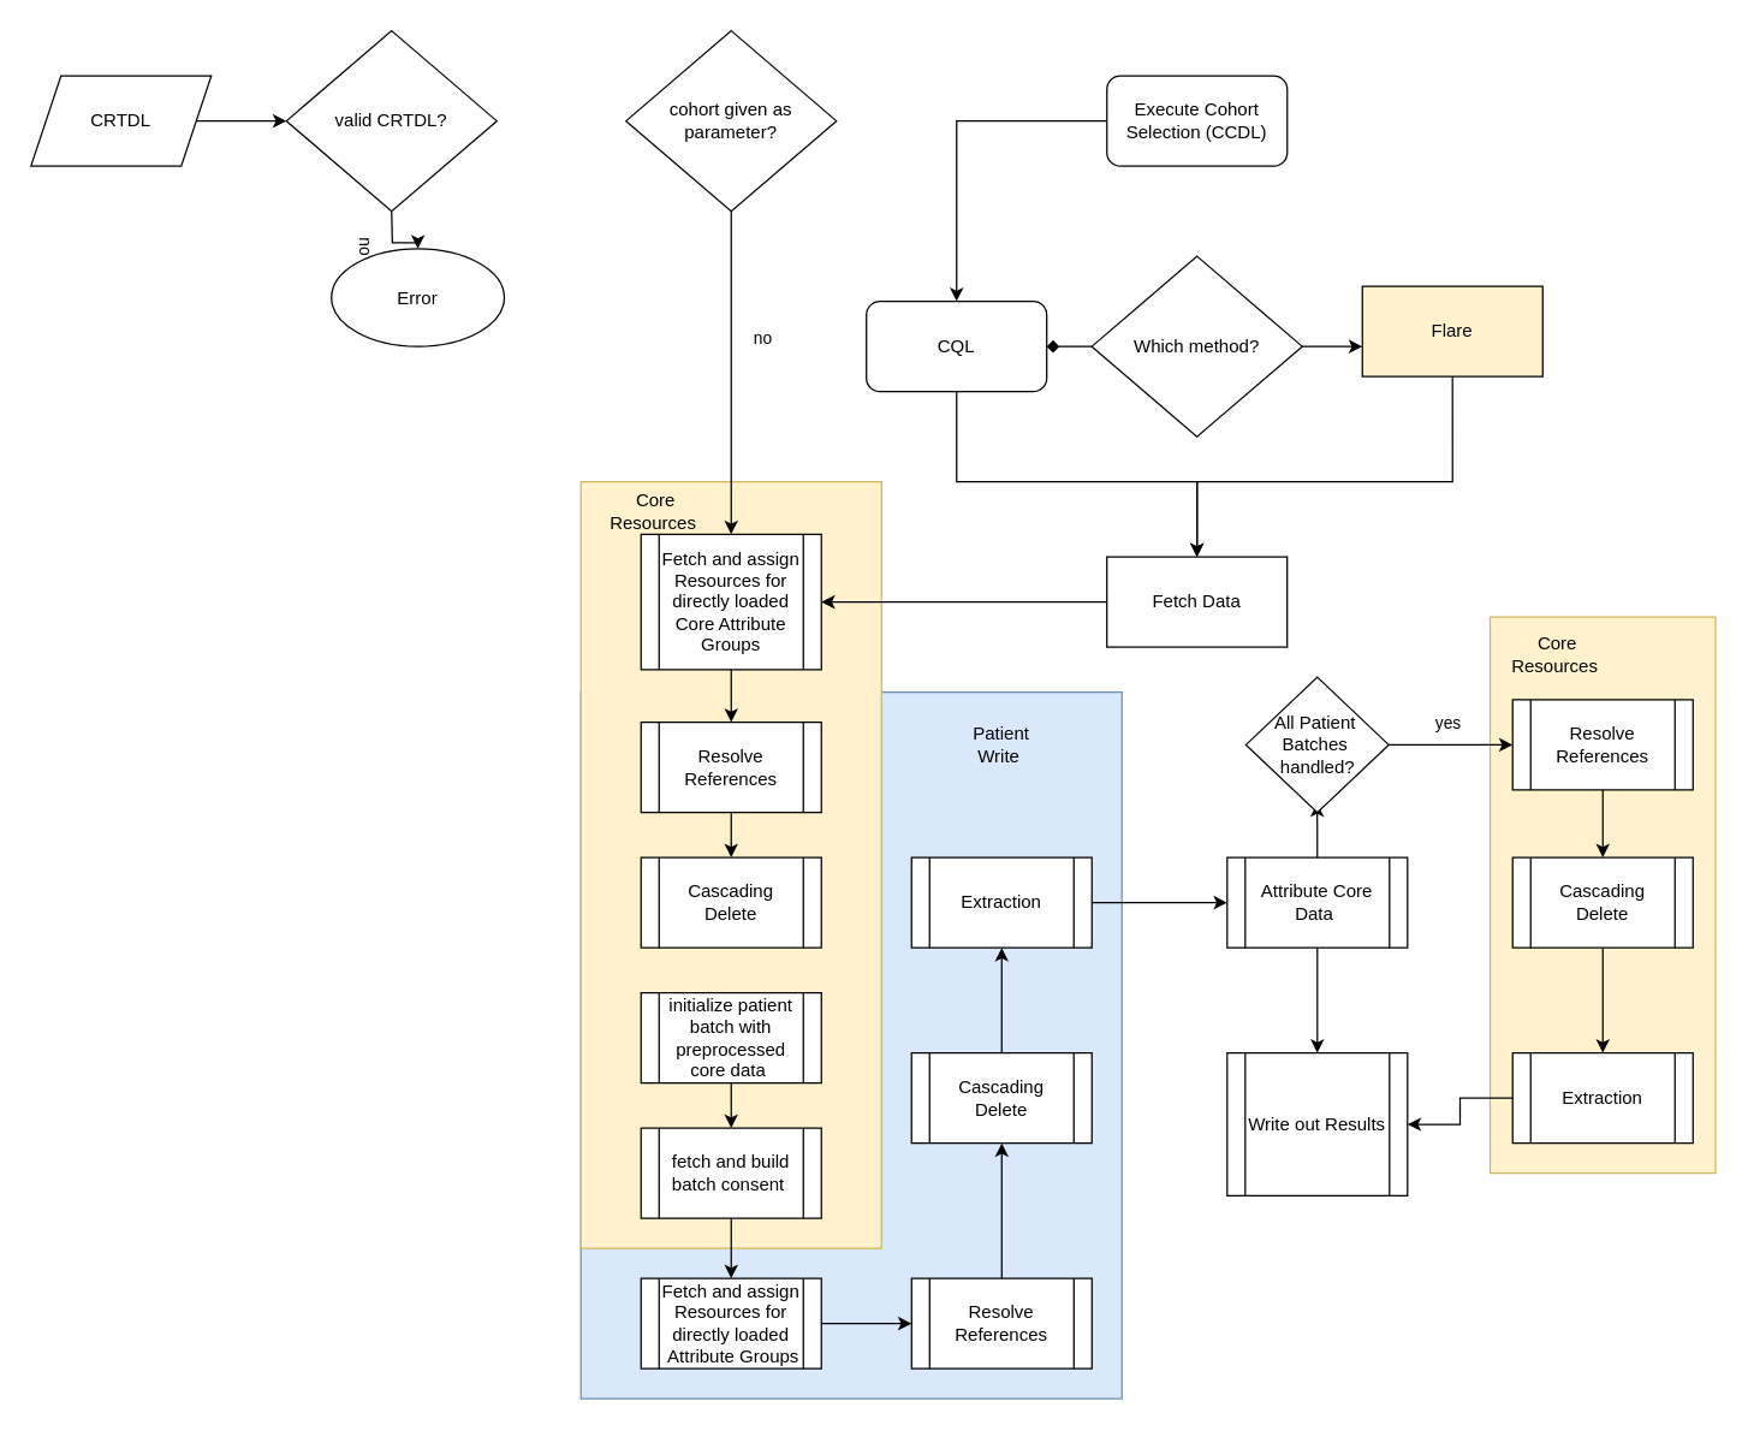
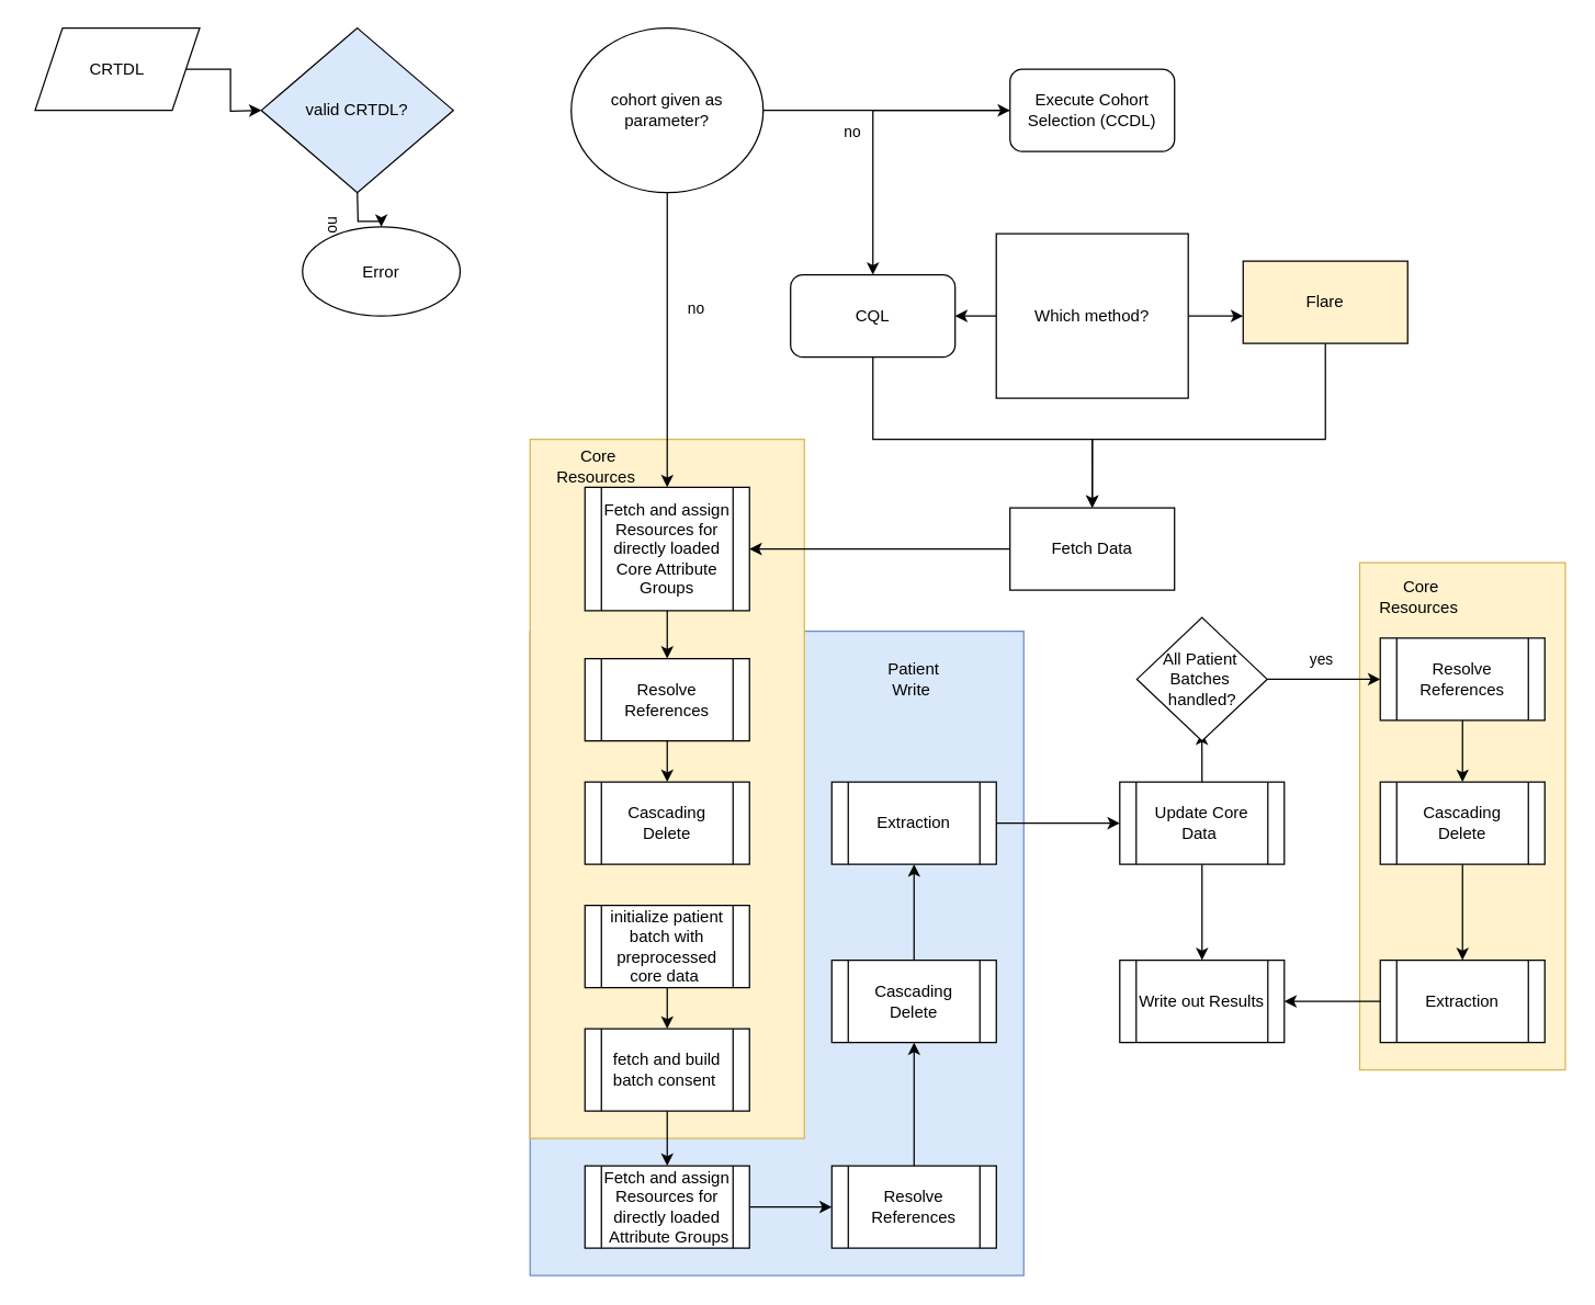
- <mxCell id="21" value="CRTDL" style="shape=parallelogram;perimeter=parallelogramPerimeter;whiteSpace=wrap;html=1;fixedSize=1;" parent="1" vertex="1"><mxGeometry x="20" y="50" width="120" height="60" as="geometry" /></mxCell>
+ <mxCell id="21" value="CRTDL" style="shape=parallelogram;perimeter=parallelogramPerimeter;whiteSpace=wrap;html=1;fixedSize=1;" parent="1" vertex="1"><mxGeometry x="25" y="20" width="120" height="60" as="geometry" /></mxCell>
- <mxCell id="33" value="&lt;div&gt;valid CRTDL?&lt;/div&gt;" style="rhombus;whiteSpace=wrap;html=1;" parent="1" vertex="1"><mxGeometry x="190" y="20" width="140" height="120" as="geometry" /></mxCell>
+ <mxCell id="33" value="&lt;div&gt;valid CRTDL?&lt;/div&gt;" style="rhombus;whiteSpace=wrap;html=1;fillColor=#dae8fc;" parent="1" vertex="1"><mxGeometry x="190" y="20" width="140" height="120" as="geometry" /></mxCell>
- <mxCell id="38" value="cohort given as parameter?" style="rhombus;whiteSpace=wrap;html=1;" parent="1" vertex="1"><mxGeometry x="416" y="20" width="140" height="120" as="geometry" /></mxCell>
+ <mxCell id="38" value="cohort given as parameter?" style="ellipse;whiteSpace=wrap;html=1;" parent="1" vertex="1"><mxGeometry x="416" y="20" width="140" height="120" as="geometry" /></mxCell>
+ <mxCell id="34" style="edgeStyle=orthogonalEdgeStyle;rounded=0;orthogonalLoop=1;jettySize=auto;html=1;" parent="1" source="38" target="10" edge="1"><mxGeometry relative="1" as="geometry" /></mxCell>
+ <mxCell id="35" value="no" style="edgeLabel;html=1;align=center;verticalAlign=middle;resizable=0;points=[];" parent="34" vertex="1" connectable="0"><mxGeometry x="-0.101" y="2" relative="1" as="geometry"><mxPoint x="-17" y="17" as="offset" /></mxGeometry></mxCell>
- <mxCell id="12" value="" style="edgeStyle=orthogonalEdgeStyle;rounded=0;orthogonalLoop=1;jettySize=auto;html=1;endArrow=diamond;" parent="1" source="13" target="17" edge="1"><mxGeometry relative="1" as="geometry" /></mxCell>
+ <mxCell id="12" value="" style="edgeStyle=orthogonalEdgeStyle;rounded=0;orthogonalLoop=1;jettySize=auto;html=1;" parent="1" source="13" target="17" edge="1"><mxGeometry relative="1" as="geometry" /></mxCell>
- <mxCell id="13" value="Which method?" style="rhombus;whiteSpace=wrap;html=1;" parent="1" vertex="1"><mxGeometry x="725.97" y="170" width="140" height="120" as="geometry" /></mxCell>
+ <mxCell id="13" value="Which method?" style="whiteSpace=wrap;html=1;rounded=0;" parent="1" vertex="1"><mxGeometry x="725.97" y="170" width="140" height="120" as="geometry" /></mxCell>
- <mxCell id="48" value="Attribute Core Data&amp;nbsp;" style="shape=process;whiteSpace=wrap;html=1;backgroundOutline=1;" parent="1" vertex="1"><mxGeometry x="816.03" y="570" width="120" height="60" as="geometry" /></mxCell>
+ <mxCell id="48" value="Update Core Data&amp;nbsp;" style="shape=process;whiteSpace=wrap;html=1;backgroundOutline=1;" parent="1" vertex="1"><mxGeometry x="816.03" y="570" width="120" height="60" as="geometry" /></mxCell>
- <mxCell id="28" value="Write out Results" style="shape=process;whiteSpace=wrap;html=1;backgroundOutline=1;" parent="1" vertex="1"><mxGeometry x="816.03" y="700" width="120" height="95" as="geometry" /></mxCell>
+ <mxCell id="28" value="Write out Results" style="shape=process;whiteSpace=wrap;html=1;backgroundOutline=1;" parent="1" vertex="1"><mxGeometry x="816.03" y="700" width="120" height="60" as="geometry" /></mxCell>
